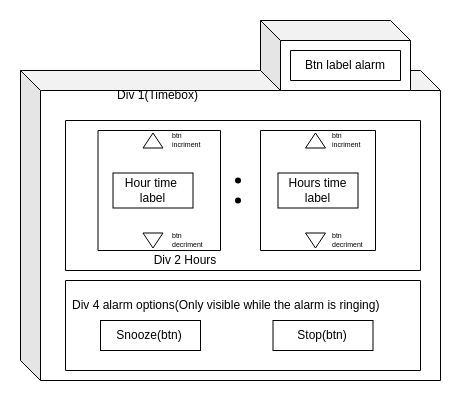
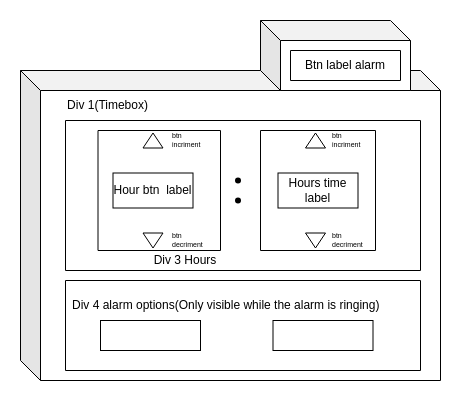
- <mxCell id="4" value="Div 1(Timebox)" style="text;html=1;strokeColor=none;fillColor=none;align=center;verticalAlign=middle;whiteSpace=wrap;rounded=0;" vertex="1" parent="1"><mxGeometry x="115" y="80" width="85" height="30" as="geometry" /></mxCell>
+ <mxCell id="4" value="Div 1(Timebox)" style="text;html=1;strokeColor=none;fillColor=none;align=center;verticalAlign=middle;whiteSpace=wrap;rounded=0;" vertex="1" parent="1"><mxGeometry x="65" y="90" width="85" height="30" as="geometry" /></mxCell>
- <mxCell id="14" value="Hour time&amp;nbsp; label" style="text;html=1;strokeColor=none;fillColor=none;align=center;verticalAlign=middle;whiteSpace=wrap;rounded=0;" vertex="1" parent="8"><mxGeometry x="12.5" y="45" width="85" height="30" as="geometry" /></mxCell>
+ <mxCell id="14" value="Hour btn&amp;nbsp; label" style="text;html=1;strokeColor=none;fillColor=none;align=center;verticalAlign=middle;whiteSpace=wrap;rounded=0;" vertex="1" parent="8"><mxGeometry x="12.5" y="45" width="85" height="30" as="geometry" /></mxCell>
- <mxCell id="24" value="Div 2 Hours" style="text;html=1;strokeColor=none;fillColor=none;align=center;verticalAlign=middle;whiteSpace=wrap;rounded=0;" vertex="1" parent="1"><mxGeometry x="150" y="250" width="70" height="20" as="geometry" /></mxCell>
+ <mxCell id="24" value="Div 3 Hours" style="text;html=1;strokeColor=none;fillColor=none;align=center;verticalAlign=middle;whiteSpace=wrap;rounded=0;" vertex="1" parent="1"><mxGeometry x="150" y="250" width="70" height="20" as="geometry" /></mxCell>
- <mxCell id="26" value="Snooze(btn)" style="text;html=1;strokeColor=none;fillColor=none;align=center;verticalAlign=middle;whiteSpace=wrap;rounded=0;" vertex="1" parent="1"><mxGeometry x="119" y="320" width="60" height="30" as="geometry" /></mxCell>
- <mxCell id="28" value="Stop(btn)" style="text;html=1;strokeColor=none;fillColor=none;align=center;verticalAlign=middle;whiteSpace=wrap;rounded=0;" vertex="1" parent="1"><mxGeometry x="291.5" y="320" width="60" height="30" as="geometry" /></mxCell>
